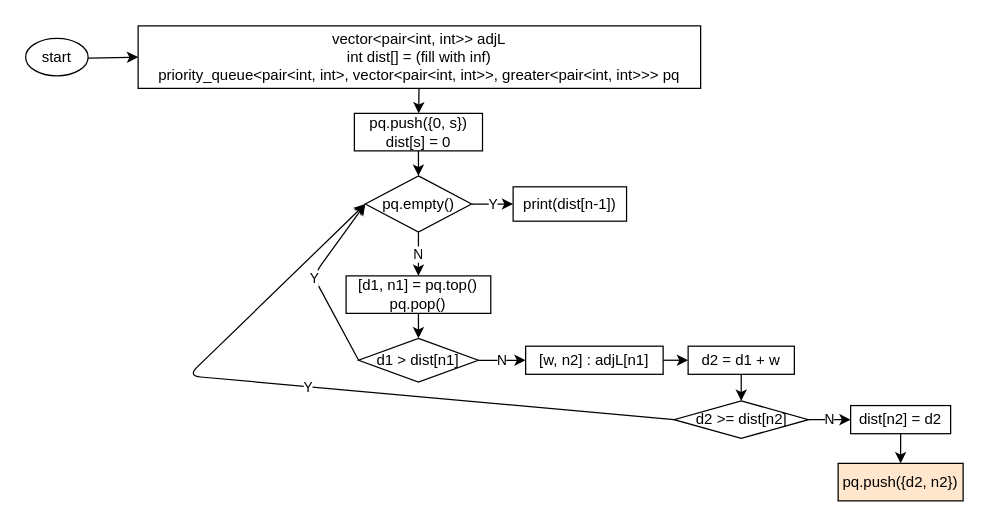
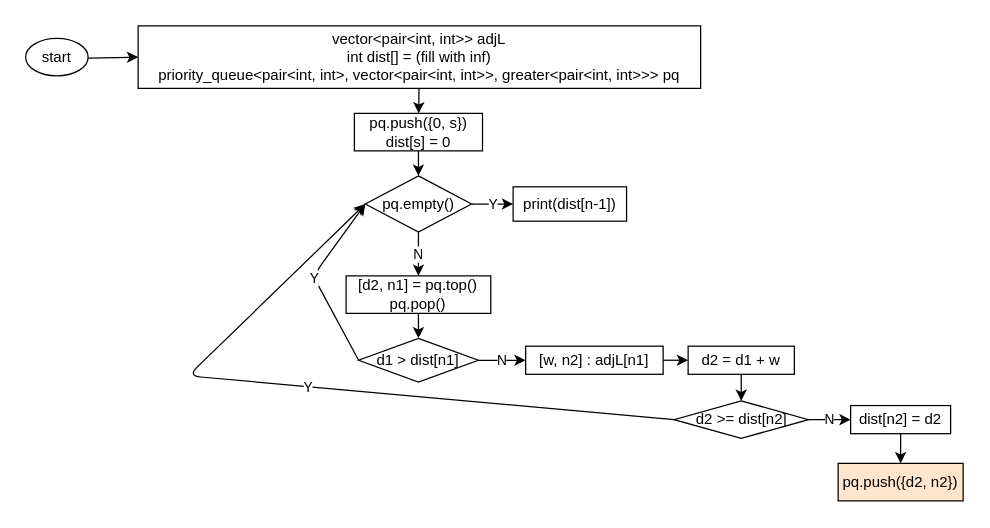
- <mxCell id="13" value="[d1, n1] = pq.top()&lt;br&gt;pq.pop()" style="whiteSpace=wrap;html=1;" vertex="1" parent="1"><mxGeometry x="276.38" y="220" width="115.75" height="30" as="geometry" /></mxCell>
+ <mxCell id="13" value="[d2, n1] = pq.top()&lt;br&gt;pq.pop()" style="whiteSpace=wrap;html=1;" vertex="1" parent="1"><mxGeometry x="276.38" y="220" width="115.75" height="30" as="geometry" /></mxCell>
